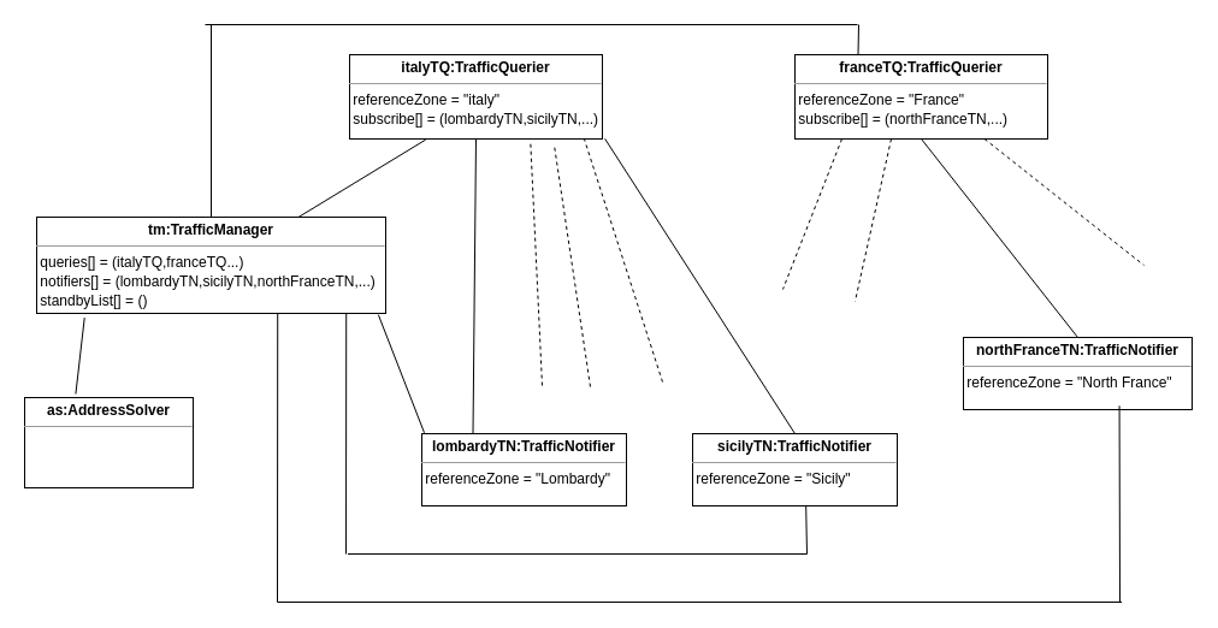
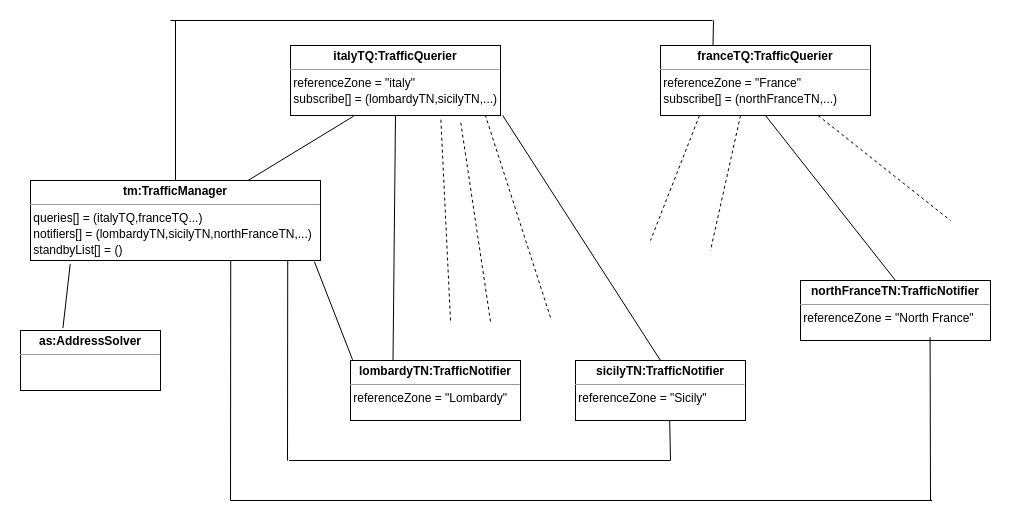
- <mxCell id="4" value="&lt;p style=&quot;margin: 0px ; margin-top: 4px ; text-align: center&quot;&gt;&lt;b&gt;as:AddressSolver&lt;/b&gt;&lt;/p&gt;&lt;hr size=&quot;1&quot;&gt;&lt;div style=&quot;height: 2px&quot;&gt;&lt;/div&gt;" style="verticalAlign=top;align=left;overflow=fill;fontSize=12;fontFamily=Helvetica;html=1;" vertex="1" parent="1"><mxGeometry x="20" y="330" width="140" height="75" as="geometry" /></mxCell>
+ <mxCell id="4" value="&lt;p style=&quot;margin: 0px ; margin-top: 4px ; text-align: center&quot;&gt;&lt;b&gt;as:AddressSolver&lt;/b&gt;&lt;/p&gt;&lt;hr size=&quot;1&quot;&gt;&lt;div style=&quot;height: 2px&quot;&gt;&lt;/div&gt;" style="verticalAlign=top;align=left;overflow=fill;fontSize=12;fontFamily=Helvetica;html=1;" vertex="1" parent="1"><mxGeometry x="20" y="330" width="140" height="60" as="geometry" /></mxCell>
